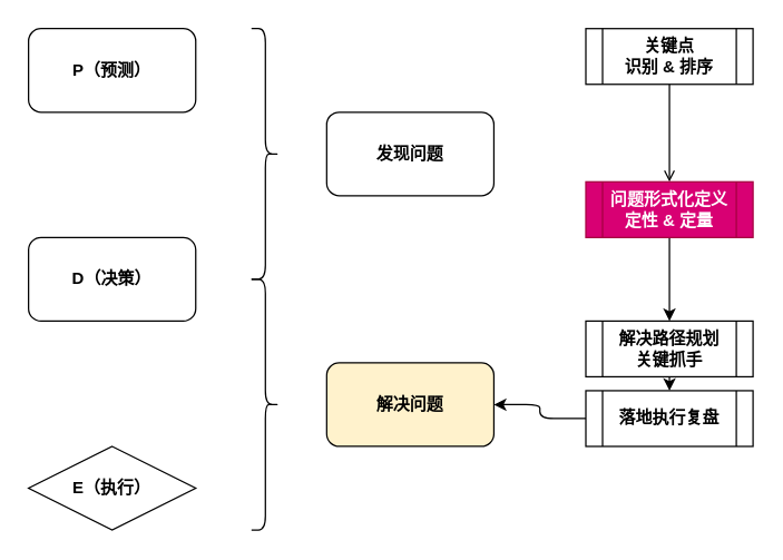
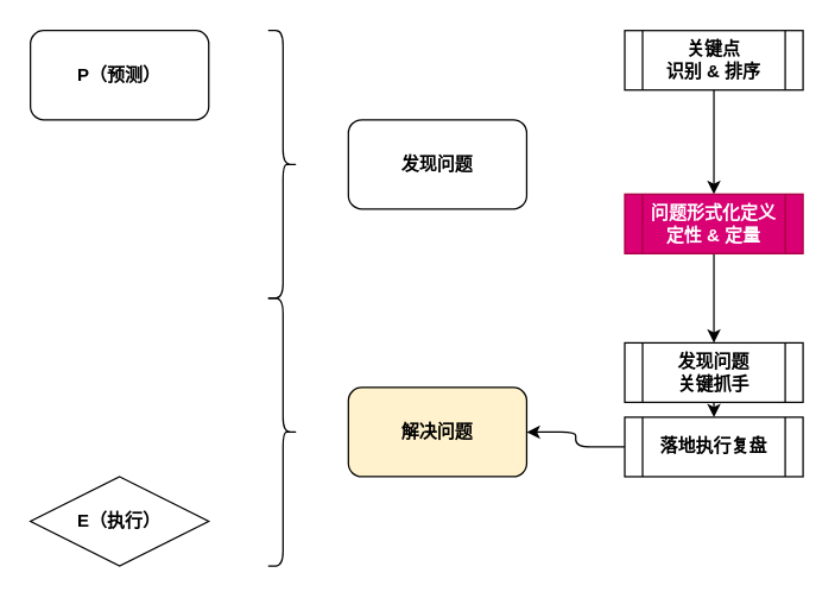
- <mxCell id="9" style="edgeStyle=none;html=1;exitX=0.5;exitY=1;exitDx=0;exitDy=0;fontStyle=1;endArrow=open;" edge="1" parent="1" source="10" target="12"><mxGeometry relative="1" as="geometry" /></mxCell>
+ <mxCell id="9" style="edgeStyle=none;html=1;exitX=0.5;exitY=1;exitDx=0;exitDy=0;fontStyle=1" edge="1" parent="1" source="10" target="12"><mxGeometry relative="1" as="geometry" /></mxCell>
- <mxCell id="3" value="D（决策）" style="rounded=1;whiteSpace=wrap;html=1;fontStyle=1" vertex="1" parent="1"><mxGeometry x="20" y="170" width="120" height="60" as="geometry" /></mxCell>
- <mxCell id="14" value="解决路径规划&lt;br&gt;关键抓手" style="shape=process;whiteSpace=wrap;html=1;backgroundOutline=1;fontStyle=1" vertex="1" parent="1"><mxGeometry x="420" y="230" width="120" height="40" as="geometry" /></mxCell>
+ <mxCell id="14" value="发现问题&lt;br&gt;关键抓手" style="shape=process;whiteSpace=wrap;html=1;backgroundOutline=1;fontStyle=1" vertex="1" parent="1"><mxGeometry x="420" y="230" width="120" height="40" as="geometry" /></mxCell>
